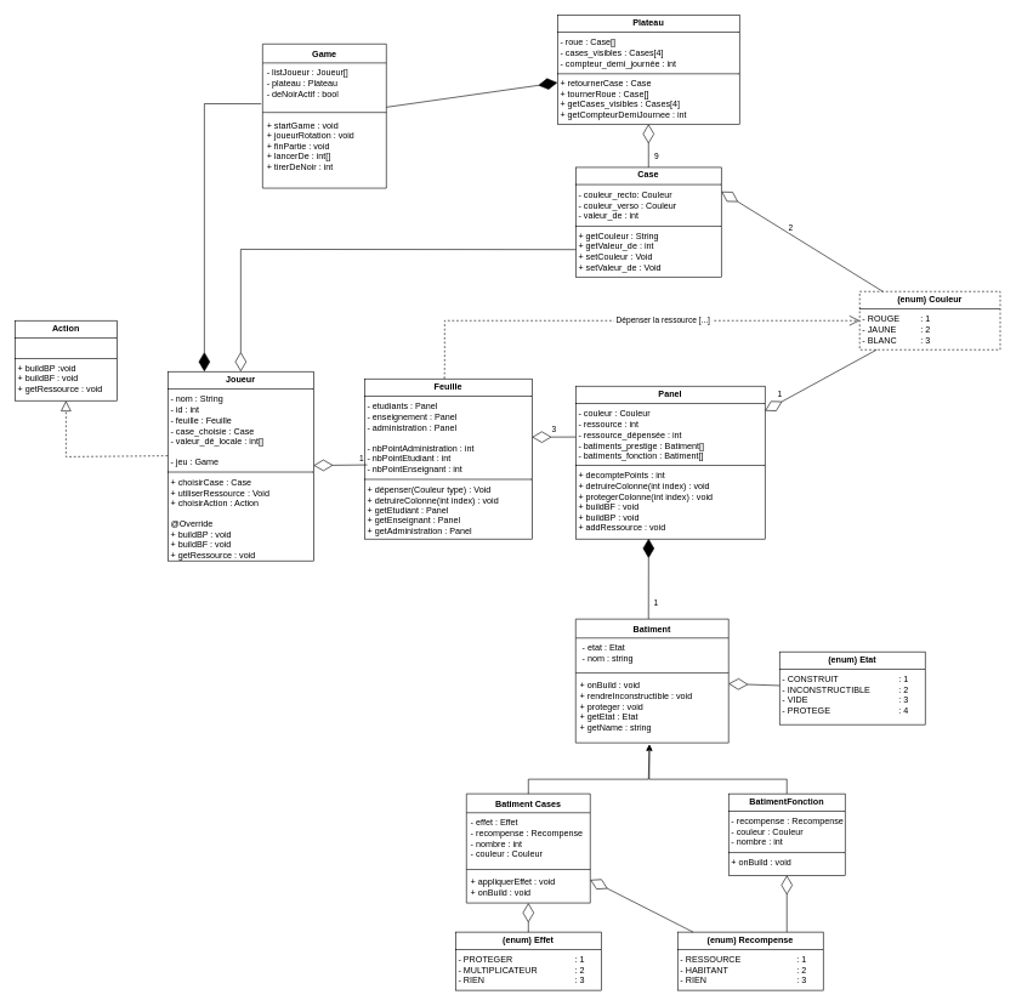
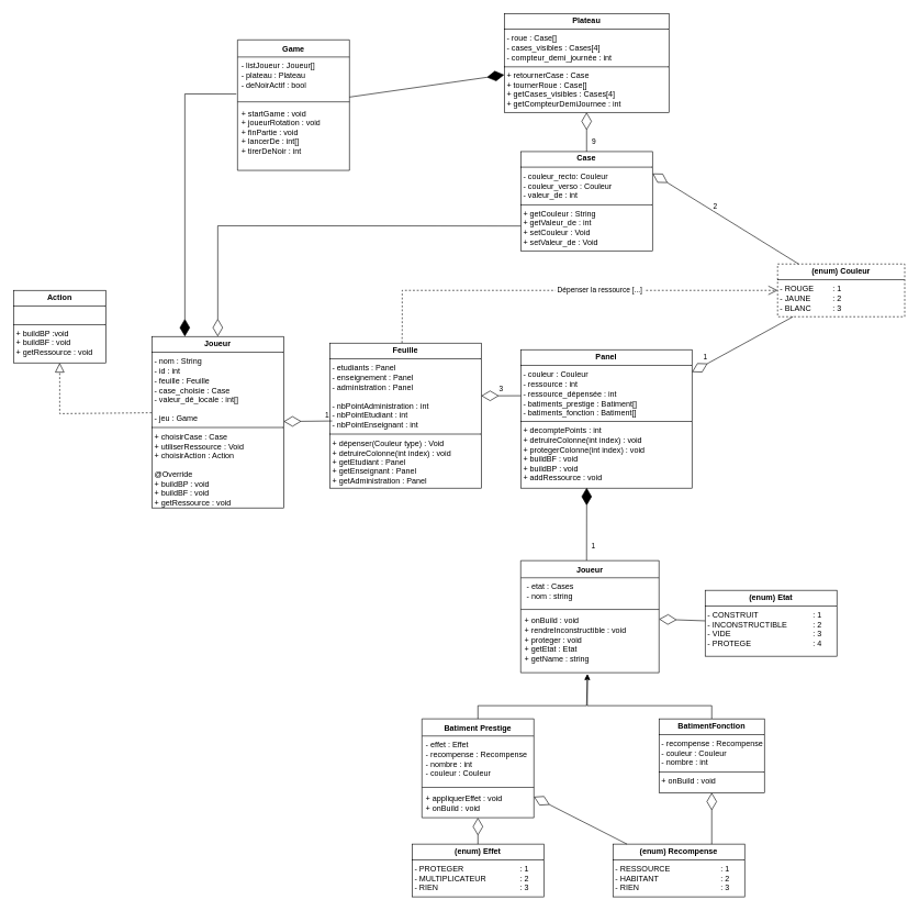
- <mxCell id="32" value="Batiment" style="swimlane;fontStyle=1;align=center;verticalAlign=top;childLayout=stackLayout;horizontal=1;startSize=26;horizontalStack=0;resizeParent=1;resizeParentMax=0;resizeLast=0;collapsible=1;marginBottom=0;whiteSpace=wrap;html=1;" parent="1" vertex="1"><mxGeometry x="790" y="850" width="210" height="170" as="geometry" /></mxCell>
+ <mxCell id="32" value="Joueur" style="swimlane;fontStyle=1;align=center;verticalAlign=top;childLayout=stackLayout;horizontal=1;startSize=26;horizontalStack=0;resizeParent=1;resizeParentMax=0;resizeLast=0;collapsible=1;marginBottom=0;whiteSpace=wrap;html=1;" parent="1" vertex="1"><mxGeometry x="790" y="850" width="210" height="170" as="geometry" /></mxCell>
- <mxCell id="28" value="12" style="edgeLabel;html=1;align=center;verticalAlign=middle;resizable=0;points=[];" parent="1" vertex="1" connectable="0"><mxGeometry x="760.476" y="690" as="geometry"><mxPoint x="139" y="177" as="offset" /></mxGeometry></mxCell>
+ <mxCell id="28" value="72" style="edgeLabel;html=1;align=center;verticalAlign=middle;resizable=0;points=[];" parent="1" vertex="1" connectable="0"><mxGeometry x="760.476" y="690" as="geometry"><mxPoint x="139" y="177" as="offset" /></mxGeometry></mxCell>
- <mxCell id="33" value="&amp;nbsp;- etat : Etat&lt;div&gt;&lt;span style=&quot;font-family: Helvetica;&quot;&gt;&amp;nbsp;- nom : string&lt;/span&gt;&lt;/div&gt;" style="text;strokeColor=none;fillColor=none;align=left;verticalAlign=top;spacingLeft=4;spacingRight=4;overflow=hidden;rotatable=0;points=[[0,0.5],[1,0.5]];portConstraint=eastwest;whiteSpace=wrap;html=1;" parent="32" vertex="1"><mxGeometry y="26" width="210" height="44" as="geometry" /></mxCell>
+ <mxCell id="33" value="&amp;nbsp;- etat : Cases&lt;div&gt;&lt;span style=&quot;font-family: Helvetica;&quot;&gt;&amp;nbsp;- nom : string&lt;/span&gt;&lt;/div&gt;" style="text;strokeColor=none;fillColor=none;align=left;verticalAlign=top;spacingLeft=4;spacingRight=4;overflow=hidden;rotatable=0;points=[[0,0.5],[1,0.5]];portConstraint=eastwest;whiteSpace=wrap;html=1;" parent="32" vertex="1"><mxGeometry y="26" width="210" height="44" as="geometry" /></mxCell>
- <mxCell id="37" value="Batiment Cases" style="swimlane;fontStyle=1;align=center;verticalAlign=top;childLayout=stackLayout;horizontal=1;startSize=26;horizontalStack=0;resizeParent=1;resizeParentMax=0;resizeLast=0;collapsible=1;marginBottom=0;whiteSpace=wrap;html=1;" parent="1" vertex="1"><mxGeometry x="640" y="1090" width="170" height="150" as="geometry"><mxRectangle x="630" y="1100" width="140" height="30" as="alternateBounds" /></mxGeometry></mxCell>
+ <mxCell id="37" value="Batiment Prestige" style="swimlane;fontStyle=1;align=center;verticalAlign=top;childLayout=stackLayout;horizontal=1;startSize=26;horizontalStack=0;resizeParent=1;resizeParentMax=0;resizeLast=0;collapsible=1;marginBottom=0;whiteSpace=wrap;html=1;" parent="1" vertex="1"><mxGeometry x="640" y="1090" width="170" height="150" as="geometry"><mxRectangle x="630" y="1100" width="140" height="30" as="alternateBounds" /></mxGeometry></mxCell>
